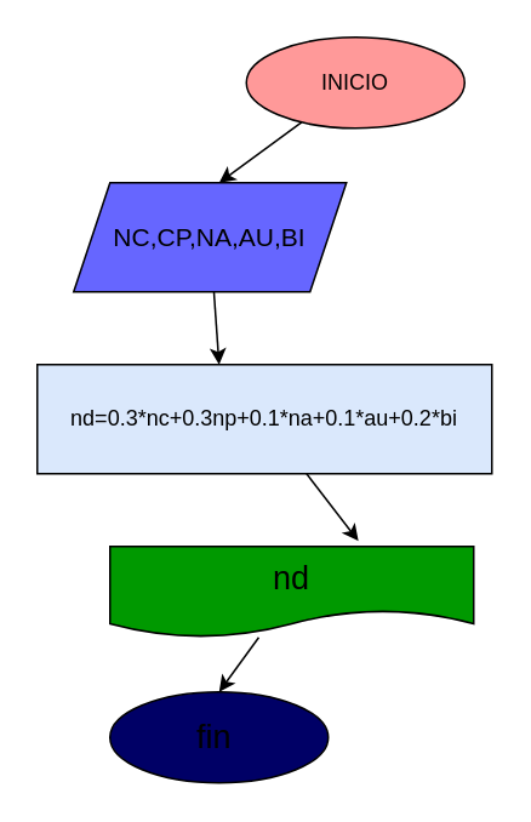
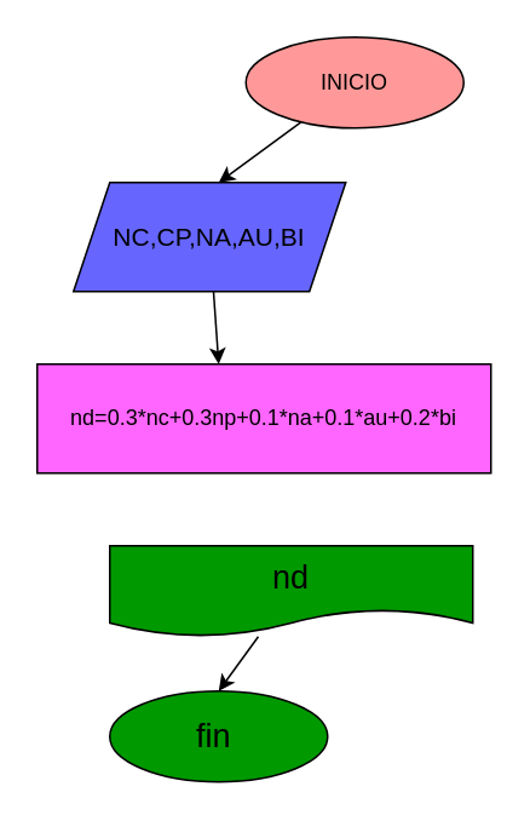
- <mxCell id="7" value="nd=0.3*nc+0.3np+0.1*na+0.1*au+0.2*bi" style="whiteSpace=wrap;html=1;fillColor=#dae8fc;" vertex="1" parent="1"><mxGeometry x="20" y="200" width="250" height="60" as="geometry" /></mxCell>
+ <mxCell id="7" value="nd=0.3*nc+0.3np+0.1*na+0.1*au+0.2*bi" style="whiteSpace=wrap;html=1;fillColor=#FF66FF;" vertex="1" parent="1"><mxGeometry x="20" y="200" width="250" height="60" as="geometry" /></mxCell>
- <mxCell id="6" value="" style="edgeStyle=none;html=1;entryX=0.683;entryY=-0.06;entryDx=0;entryDy=0;entryPerimeter=0;" edge="1" parent="1" source="7" target="9"><mxGeometry relative="1" as="geometry"><mxPoint x="140" y="290" as="targetPoint" /></mxGeometry></mxCell>
- <mxCell id="10" value="&lt;font style=&quot;font-size: 18px;&quot;&gt;fin&amp;nbsp;&lt;/font&gt;" style="ellipse;whiteSpace=wrap;html=1;fillColor=#000066;" vertex="1" parent="1"><mxGeometry x="60" y="380" width="120" height="50" as="geometry" /></mxCell>
+ <mxCell id="10" value="&lt;font style=&quot;font-size: 18px;&quot;&gt;fin&amp;nbsp;&lt;/font&gt;" style="ellipse;whiteSpace=wrap;html=1;fillColor=#009900;" vertex="1" parent="1"><mxGeometry x="60" y="380" width="120" height="50" as="geometry" /></mxCell>
